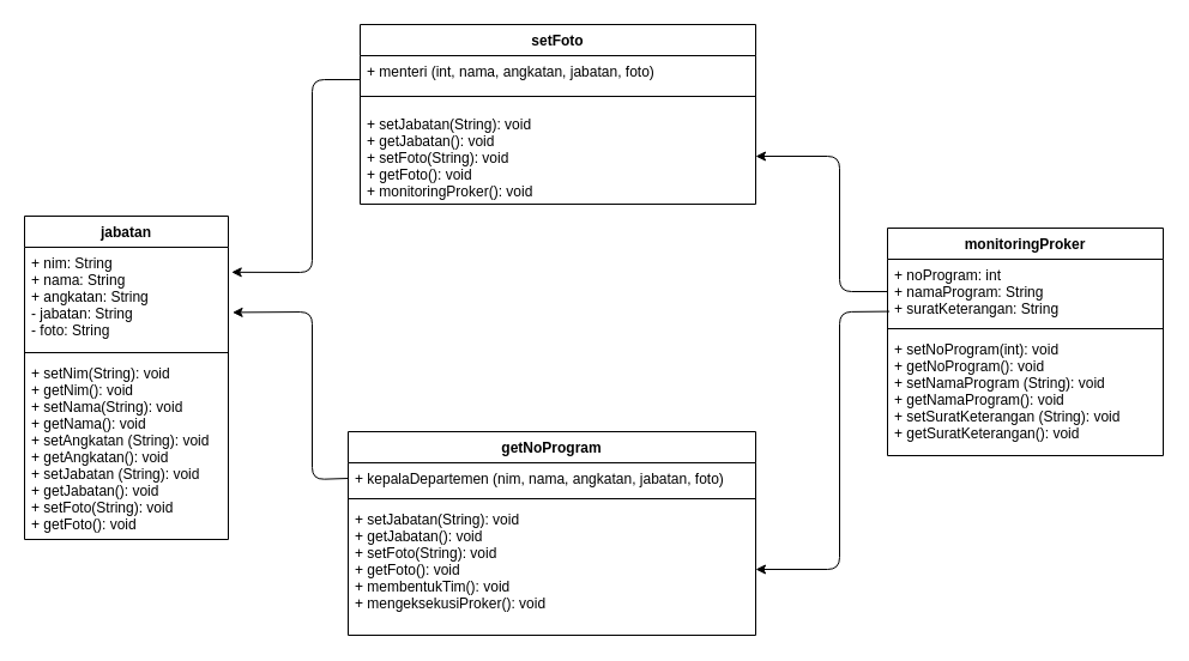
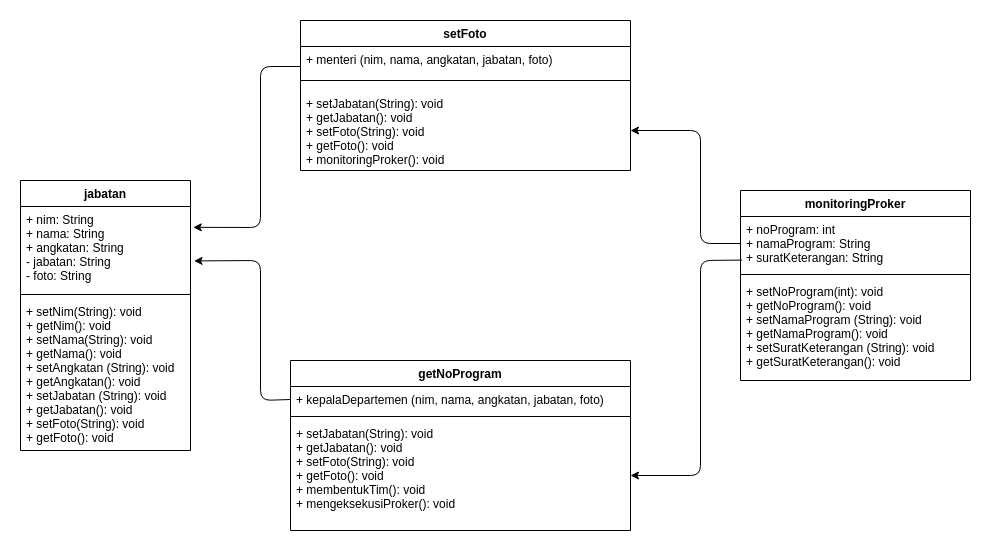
- <mxCell id="3" value="+ menteri (int, nama, angkatan, jabatan, foto)" style="text;strokeColor=none;fillColor=none;align=left;verticalAlign=top;spacingLeft=4;spacingRight=4;overflow=hidden;rotatable=0;points=[[0,0.5],[1,0.5]];portConstraint=eastwest;" parent="2" vertex="1"><mxGeometry y="26" width="330" height="24" as="geometry" /></mxCell>
+ <mxCell id="3" value="+ menteri (nim, nama, angkatan, jabatan, foto)" style="text;strokeColor=none;fillColor=none;align=left;verticalAlign=top;spacingLeft=4;spacingRight=4;overflow=hidden;rotatable=0;points=[[0,0.5],[1,0.5]];portConstraint=eastwest;" parent="2" vertex="1"><mxGeometry y="26" width="330" height="24" as="geometry" /></mxCell>
